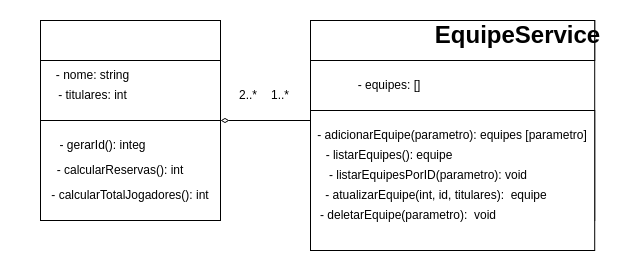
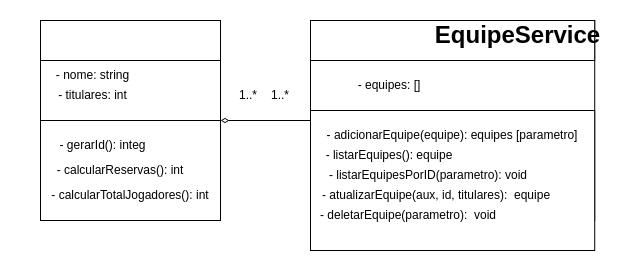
- <mxCell id="14" value="2..*" style="text;html=1;strokeColor=none;fillColor=none;align=center;verticalAlign=middle;whiteSpace=wrap;rounded=0;" vertex="1" parent="2"><mxGeometry x="-91.57" y="60" width="60" height="30" as="geometry" /></mxCell>
+ <mxCell id="14" value="1..*" style="text;html=1;strokeColor=none;fillColor=none;align=center;verticalAlign=middle;whiteSpace=wrap;rounded=0;" vertex="1" parent="2"><mxGeometry x="-91.57" y="60" width="60" height="30" as="geometry" /></mxCell>
- <mxCell id="8" value="- adicionarEquipe(parametro): equipes [parametro]" style="text;html=1;strokeColor=none;fillColor=none;align=center;verticalAlign=middle;whiteSpace=wrap;rounded=0;container=0;" vertex="1" parent="2"><mxGeometry x="-15.789" y="100" width="315.789" height="30" as="geometry" /></mxCell>
+ <mxCell id="8" value="- adicionarEquipe(equipe): equipes [parametro]" style="text;html=1;strokeColor=none;fillColor=none;align=center;verticalAlign=middle;whiteSpace=wrap;rounded=0;container=0;" vertex="1" parent="2"><mxGeometry x="-15.789" y="100" width="315.789" height="30" as="geometry" /></mxCell>
- <mxCell id="11" value="- atualizarEquipe(int, id, titulares):&amp;nbsp; equipe" style="text;html=1;strokeColor=none;fillColor=none;align=center;verticalAlign=middle;whiteSpace=wrap;rounded=0;container=0;" vertex="1" parent="2"><mxGeometry x="-31.575" y="160" width="315.789" height="30" as="geometry" /></mxCell>
+ <mxCell id="11" value="- atualizarEquipe(aux, id, titulares):&amp;nbsp; equipe" style="text;html=1;strokeColor=none;fillColor=none;align=center;verticalAlign=middle;whiteSpace=wrap;rounded=0;container=0;" vertex="1" parent="2"><mxGeometry x="-31.575" y="160" width="315.789" height="30" as="geometry" /></mxCell>
